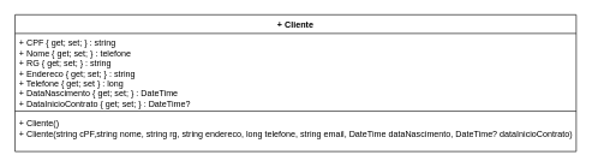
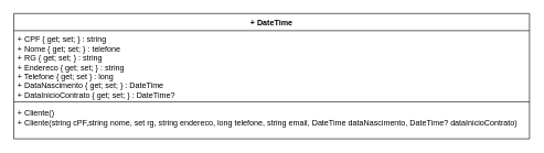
- <mxCell id="2" value="+ Cliente" style="swimlane;fontStyle=1;align=center;verticalAlign=top;childLayout=stackLayout;horizontal=1;startSize=26;horizontalStack=0;resizeParent=1;resizeParentMax=0;resizeLast=0;collapsible=1;marginBottom=0;" vertex="1" parent="1"><mxGeometry x="20" y="20" width="780" height="190" as="geometry" /></mxCell>
+ <mxCell id="2" value="+ DateTime" style="swimlane;fontStyle=1;align=center;verticalAlign=top;childLayout=stackLayout;horizontal=1;startSize=26;horizontalStack=0;resizeParent=1;resizeParentMax=0;resizeLast=0;collapsible=1;marginBottom=0;" vertex="1" parent="1"><mxGeometry x="20" y="20" width="780" height="190" as="geometry" /></mxCell>
- <mxCell id="5" value="+ Cliente()&#10;+ Cliente(string cPF,string nome, string rg, string endereco, long telefone, string email, DateTime dataNascimento, DateTime? dataInicioContrato)" style="text;strokeColor=none;fillColor=none;align=left;verticalAlign=top;spacingLeft=4;spacingRight=4;overflow=hidden;rotatable=0;points=[[0,0.5],[1,0.5]];portConstraint=eastwest;" vertex="1" parent="2"><mxGeometry y="138" width="780" height="52" as="geometry" /></mxCell>
+ <mxCell id="5" value="+ Cliente()&#10;+ Cliente(string cPF,string nome, set rg, string endereco, long telefone, string email, DateTime dataNascimento, DateTime? dataInicioContrato)" style="text;strokeColor=none;fillColor=none;align=left;verticalAlign=top;spacingLeft=4;spacingRight=4;overflow=hidden;rotatable=0;points=[[0,0.5],[1,0.5]];portConstraint=eastwest;" vertex="1" parent="2"><mxGeometry y="138" width="780" height="52" as="geometry" /></mxCell>
